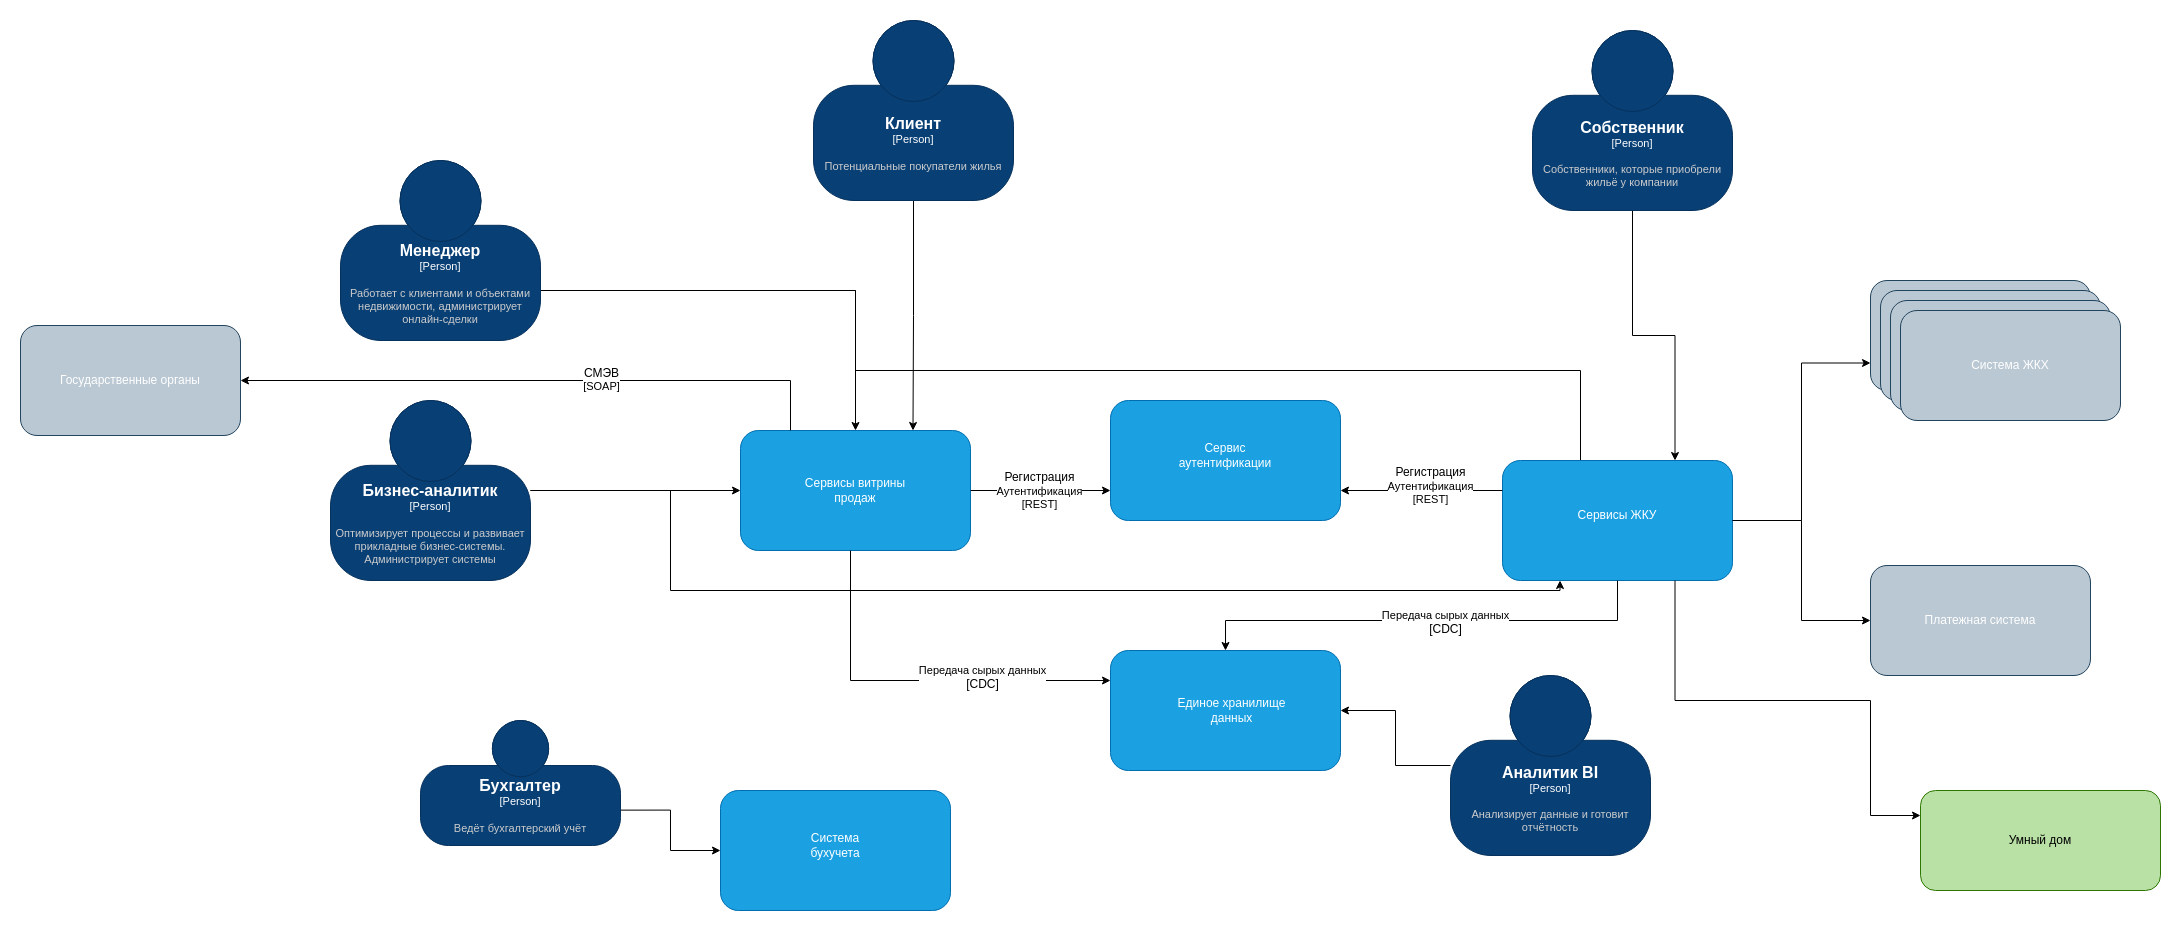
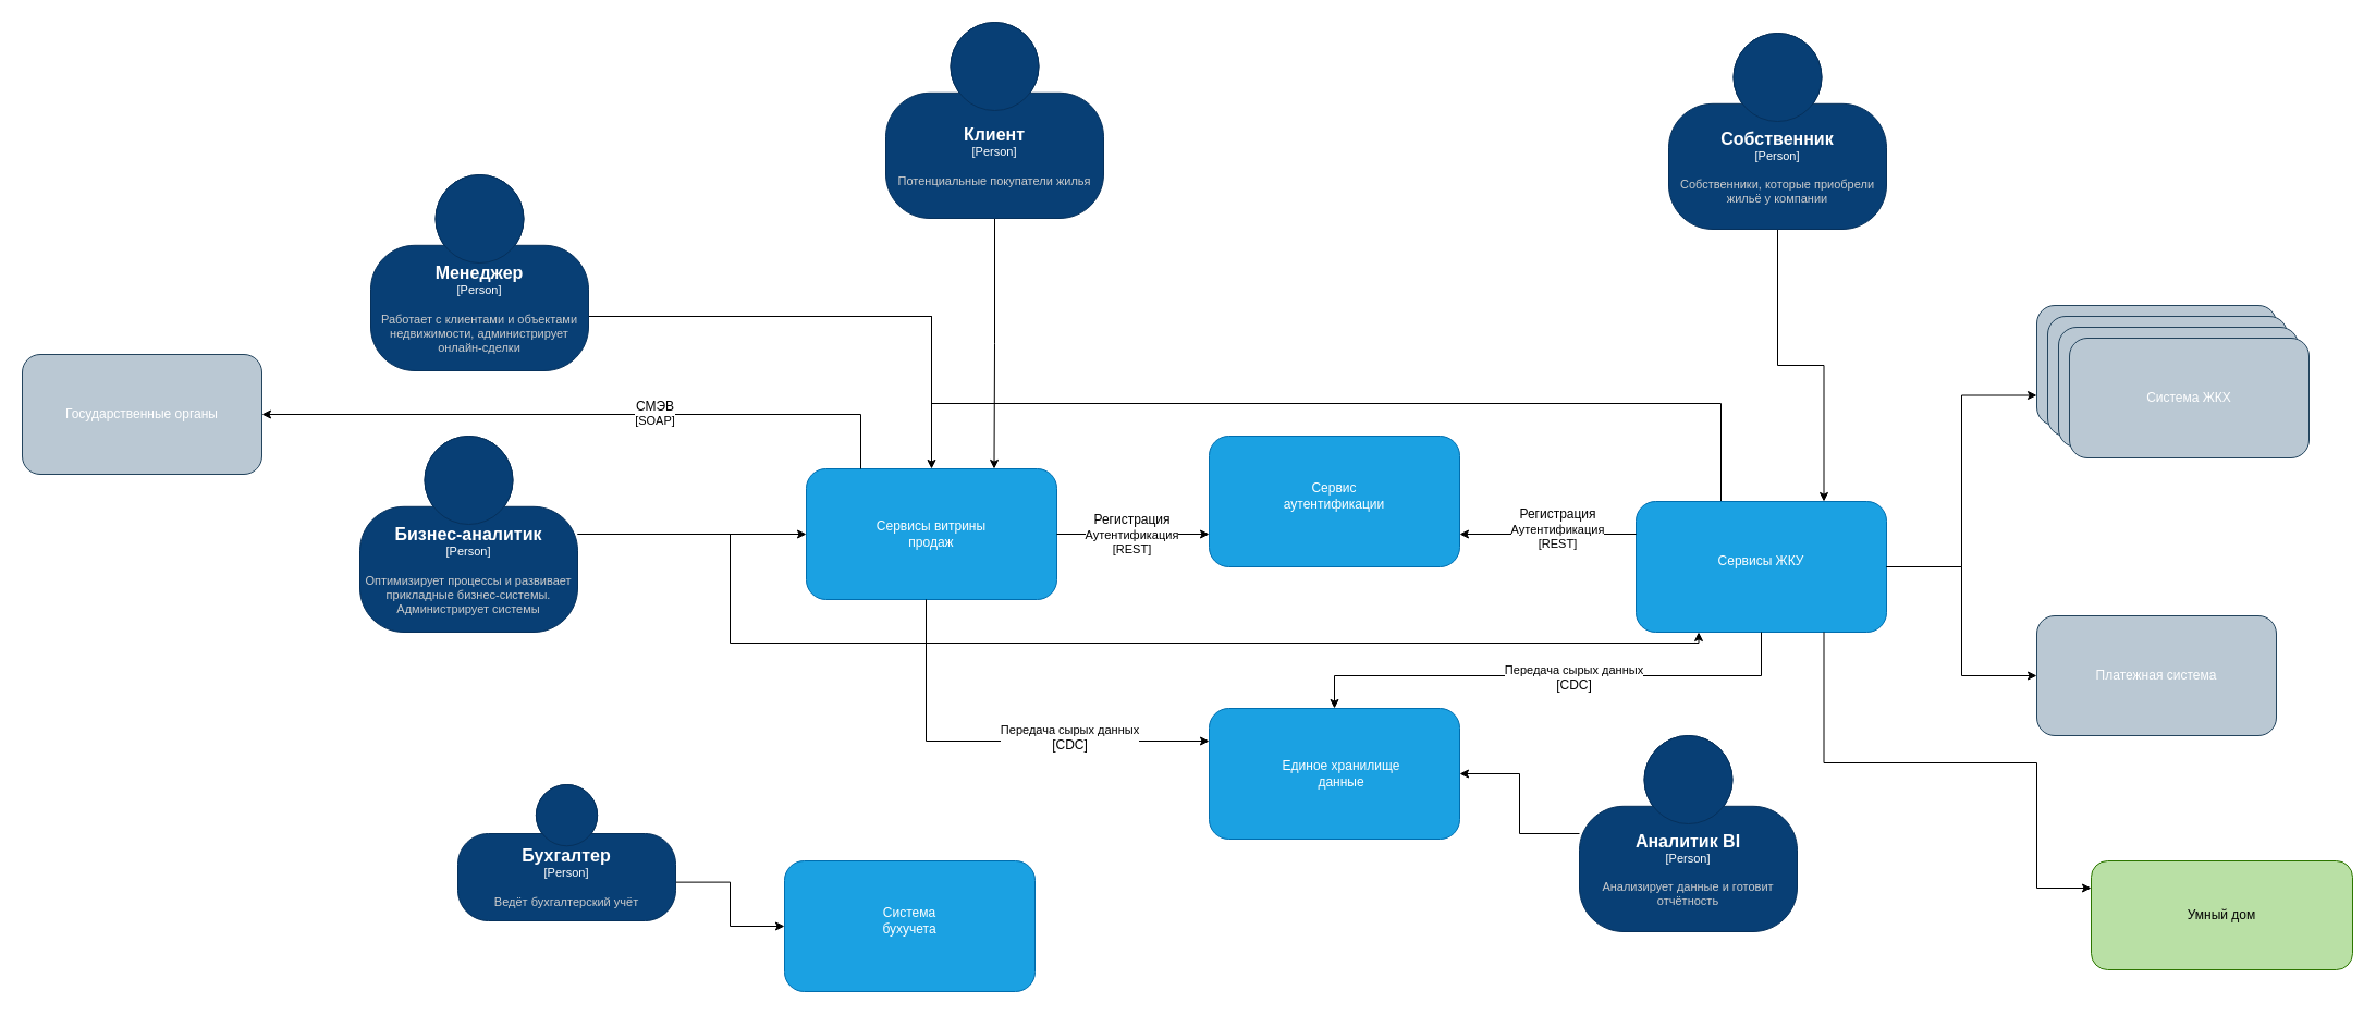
- <mxCell id="28" value="&lt;font color=&quot;#ffffff&quot;&gt;Единое хранилище данных&lt;/font&gt;" style="text;html=1;strokeColor=none;fillColor=none;align=center;verticalAlign=middle;whiteSpace=wrap;rounded=0;" vertex="1" parent="26"><mxGeometry x="61" y="45" width="121" height="30" as="geometry" /></mxCell>
+ <mxCell id="28" value="&lt;font color=&quot;#ffffff&quot;&gt;Единое хранилище данные&lt;/font&gt;" style="text;html=1;strokeColor=none;fillColor=none;align=center;verticalAlign=middle;whiteSpace=wrap;rounded=0;" vertex="1" parent="26"><mxGeometry x="61" y="45" width="121" height="30" as="geometry" /></mxCell>
